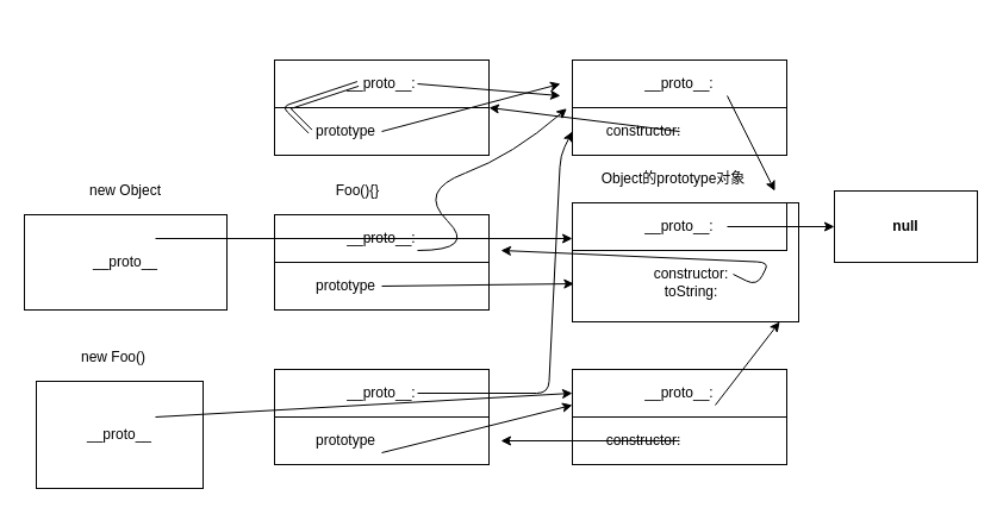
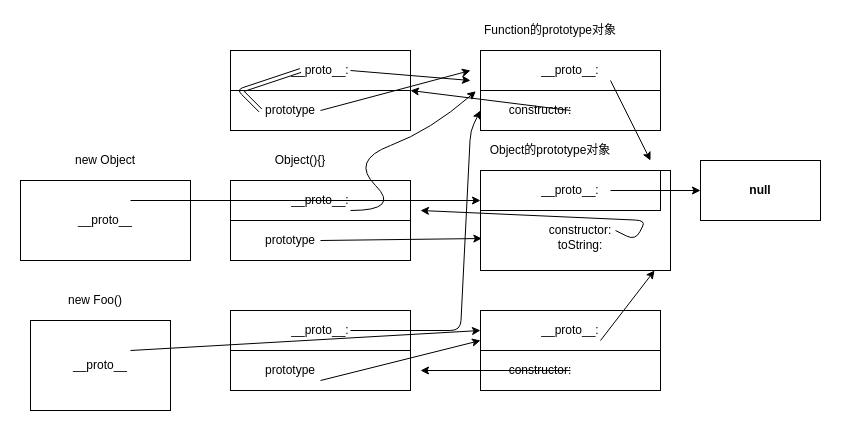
+ <mxCell id="4" value="Function的prototype对象" style="text;html=1;strokeColor=none;fillColor=none;align=center;verticalAlign=middle;whiteSpace=wrap;rounded=0;" parent="1" vertex="1"><mxGeometry x="480" y="20" width="140" height="20" as="geometry" /></mxCell>
- <mxCell id="7" value="Object的prototype对象" style="text;html=1;strokeColor=none;fillColor=none;align=center;verticalAlign=middle;whiteSpace=wrap;rounded=0;" parent="1" vertex="1"><mxGeometry x="495" y="140" width="140" height="20" as="geometry" /></mxCell>
+ <mxCell id="7" value="Object的prototype对象" style="text;html=1;strokeColor=none;fillColor=none;align=center;verticalAlign=middle;whiteSpace=wrap;rounded=0;" parent="1" vertex="1"><mxGeometry x="480" y="140" width="140" height="20" as="geometry" /></mxCell>
- <mxCell id="20" value="Foo(){}" style="text;html=1;strokeColor=none;fillColor=none;align=center;verticalAlign=middle;whiteSpace=wrap;rounded=0;" parent="1" vertex="1"><mxGeometry x="230" y="150" width="140" height="20" as="geometry" /></mxCell>
+ <mxCell id="20" value="Object(){}" style="text;html=1;strokeColor=none;fillColor=none;align=center;verticalAlign=middle;whiteSpace=wrap;rounded=0;" parent="1" vertex="1"><mxGeometry x="230" y="150" width="140" height="20" as="geometry" /></mxCell>
